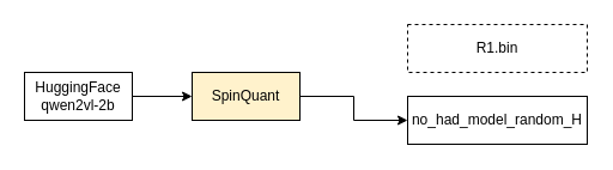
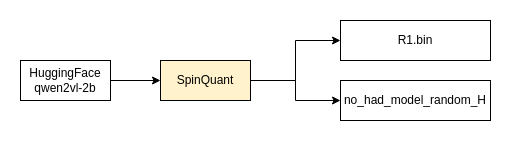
+ <mxCell id="4" value="" style="edgeStyle=orthogonalEdgeStyle;rounded=0;orthogonalLoop=1;jettySize=auto;html=1;" edge="1" parent="1" source="6" target="7"><mxGeometry relative="1" as="geometry" /></mxCell>
- <mxCell id="7" value="R1.bin" style="rounded=0;whiteSpace=wrap;html=1;dashed=1;" vertex="1" parent="1"><mxGeometry x="340" y="20" width="150" height="40" as="geometry" /></mxCell>
+ <mxCell id="7" value="R1.bin" style="rounded=0;whiteSpace=wrap;html=1;" vertex="1" parent="1"><mxGeometry x="340" y="20" width="150" height="40" as="geometry" /></mxCell>
